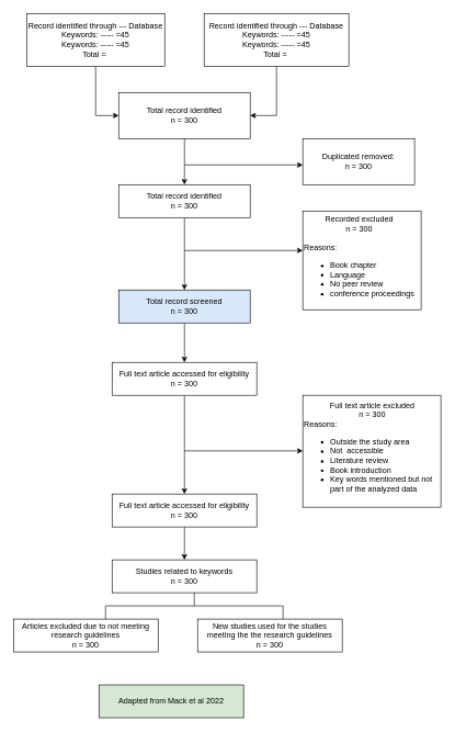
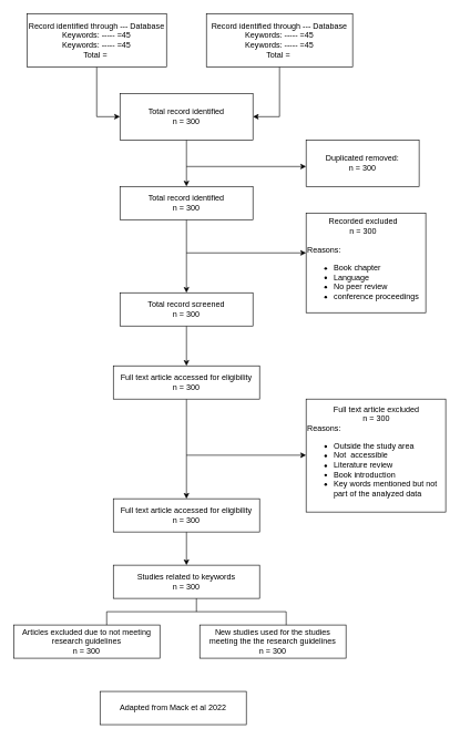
- <mxCell id="13" value="&lt;div&gt;Total record screened&lt;/div&gt;&lt;div&gt;n = 300&lt;/div&gt;" style="rounded=0;whiteSpace=wrap;html=1;fillColor=#dae8fc;" parent="1" vertex="1"><mxGeometry x="180" y="440" width="200" height="50" as="geometry" /></mxCell>
+ <mxCell id="13" value="&lt;div&gt;Total record screened&lt;/div&gt;&lt;div&gt;n = 300&lt;/div&gt;" style="rounded=0;whiteSpace=wrap;html=1;" parent="1" vertex="1"><mxGeometry x="180" y="440" width="200" height="50" as="geometry" /></mxCell>
- <mxCell id="26" value="&lt;div&gt;Adapted from Mack et al 2022&lt;/div&gt;" style="rounded=0;whiteSpace=wrap;html=1;fillColor=#d5e8d4;" parent="1" vertex="1"><mxGeometry x="150" y="1040" width="220" height="50" as="geometry" /></mxCell>
+ <mxCell id="26" value="&lt;div&gt;Adapted from Mack et al 2022&lt;/div&gt;" style="rounded=0;whiteSpace=wrap;html=1;" parent="1" vertex="1"><mxGeometry x="150" y="1040" width="220" height="50" as="geometry" /></mxCell>
